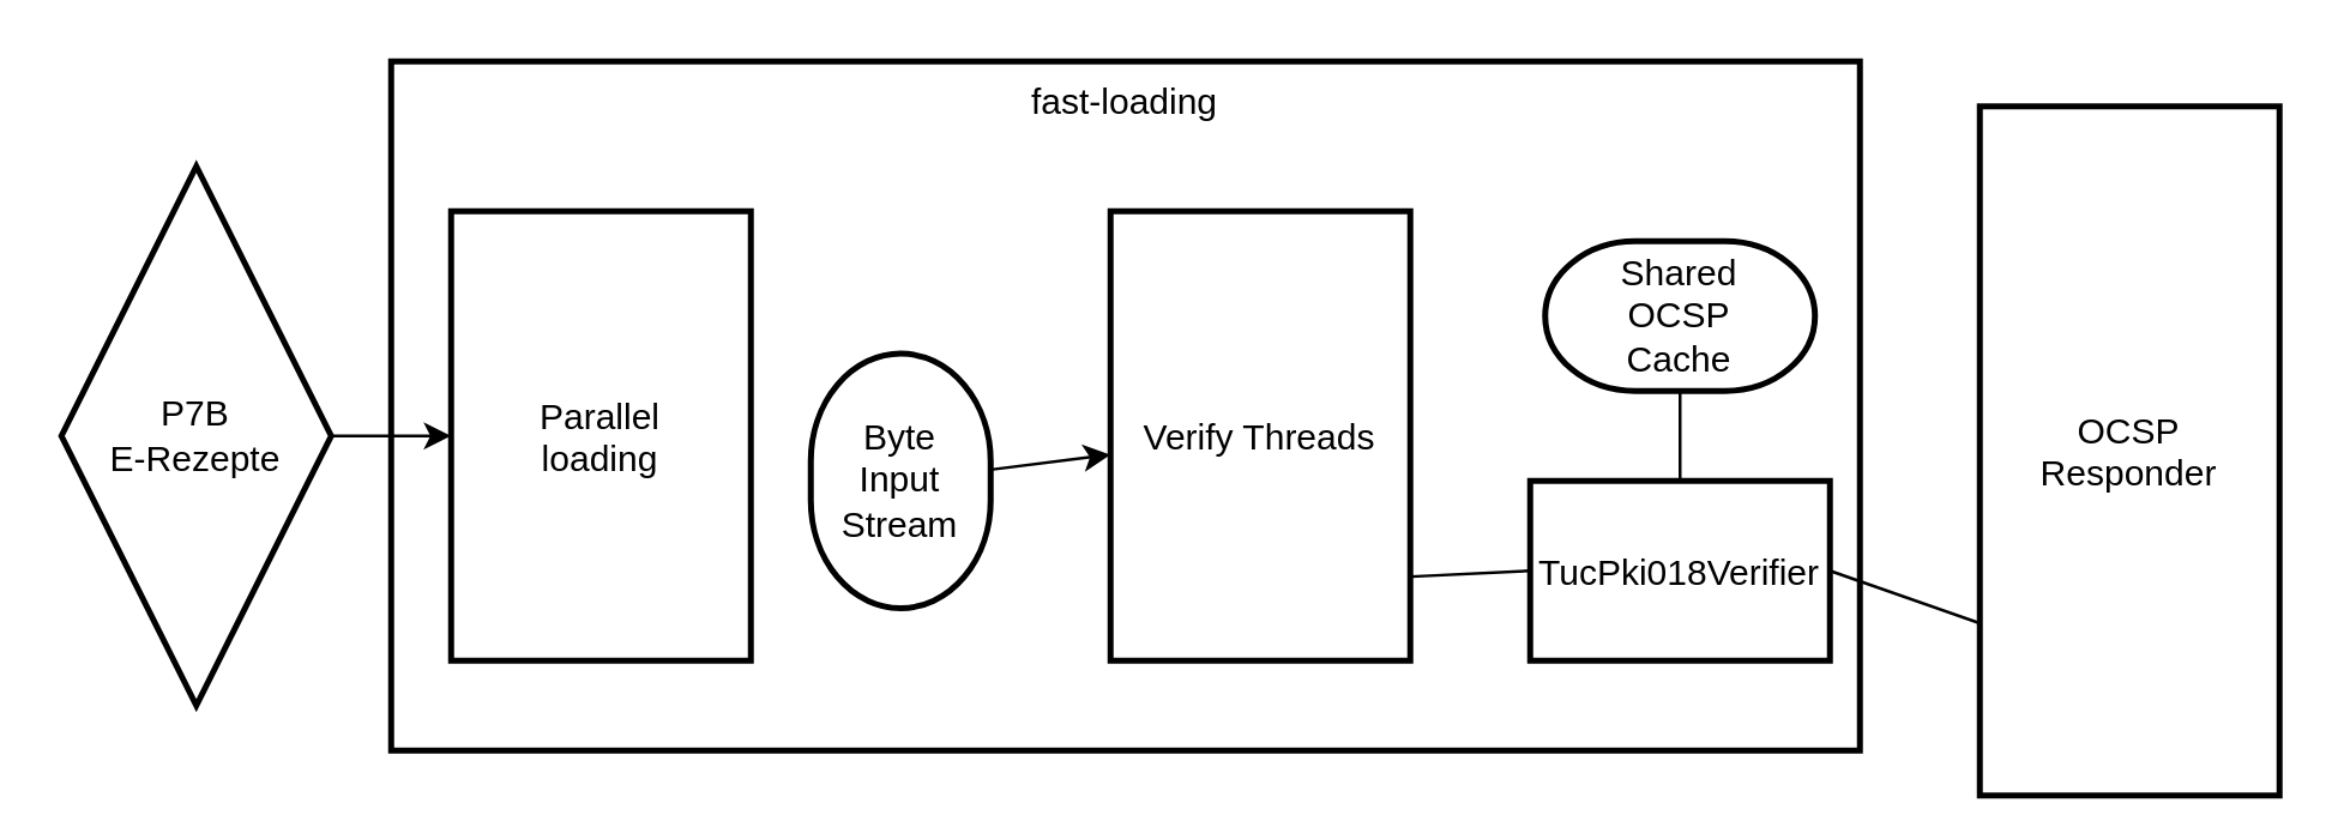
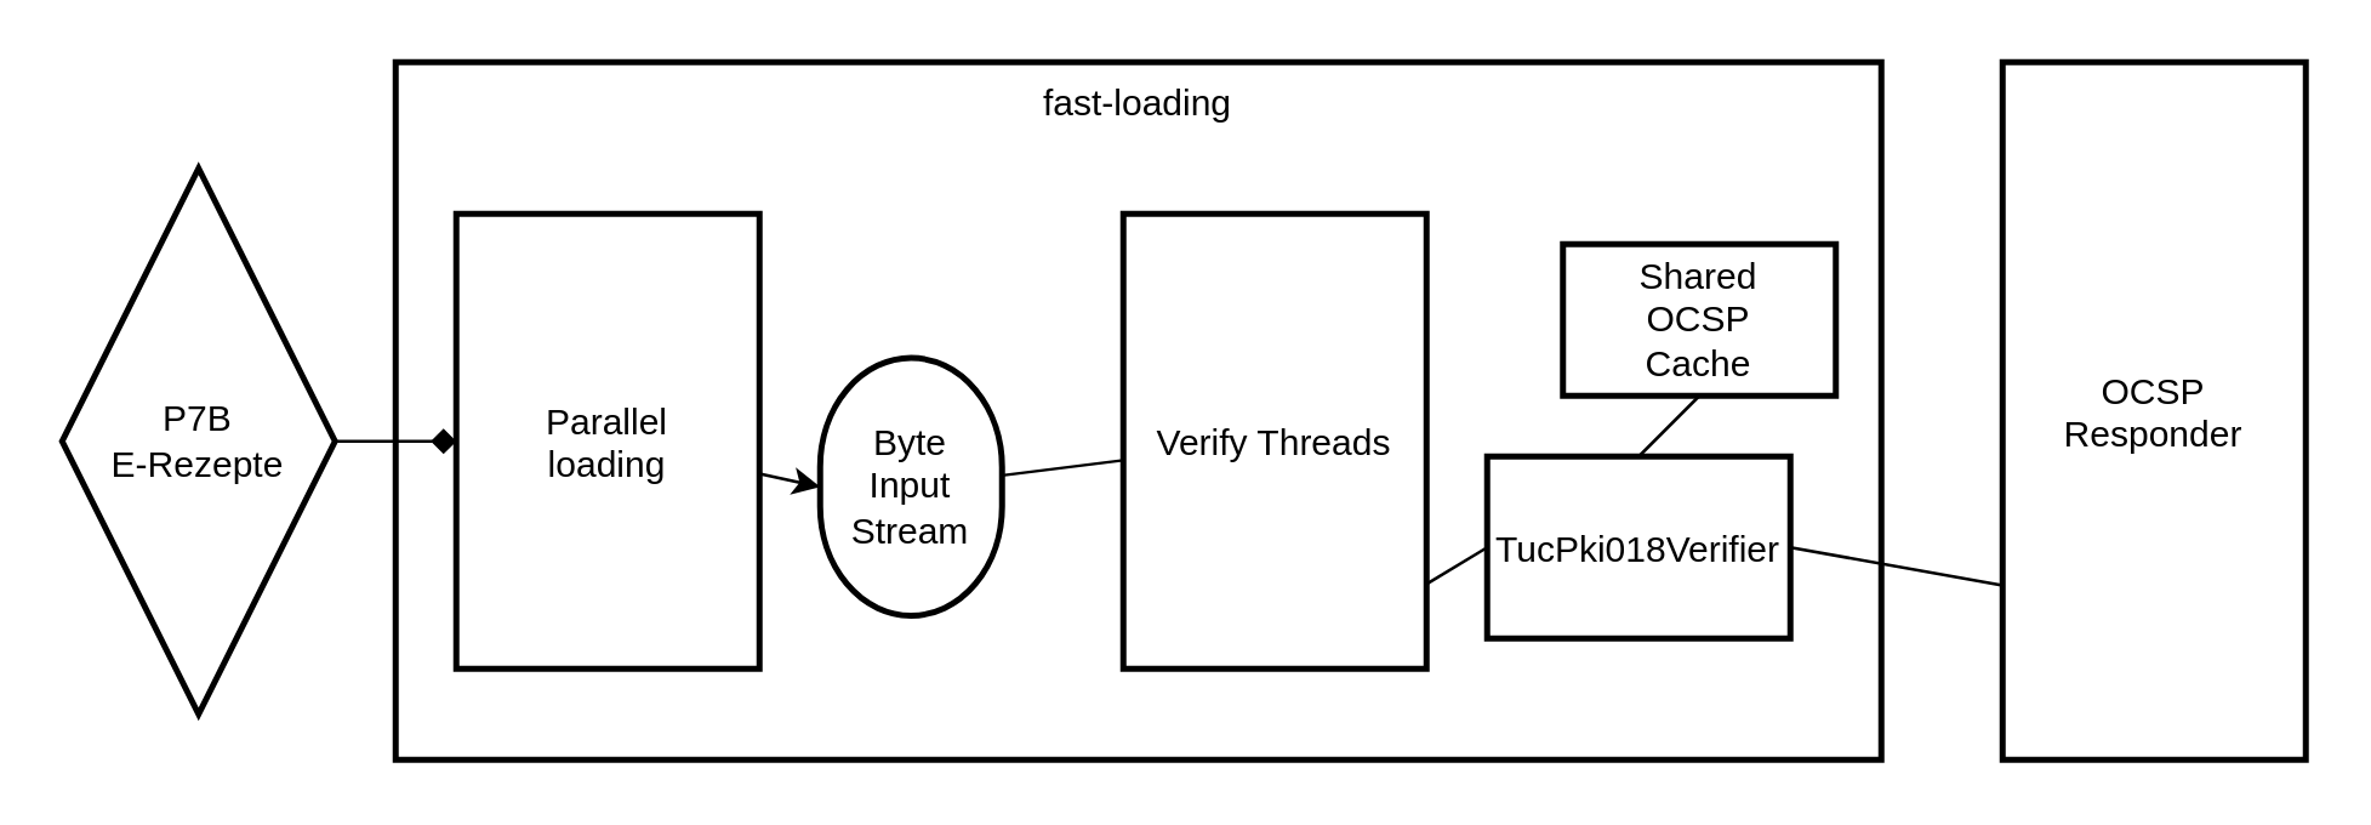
- <mxCell id="12" value="Shared&lt;br&gt;OCSP&lt;br&gt;Cache" style="rounded=1;whiteSpace=wrap;html=1;arcSize=60;strokeWidth=2;" parent="1" vertex="1"><mxGeometry x="515" y="80" width="90" height="50" as="geometry" /></mxCell>
+ <mxCell id="12" value="Shared&lt;br&gt;OCSP&lt;br&gt;Cache" style="whiteSpace=wrap;html=1;arcSize=60;strokeWidth=2;rounded=0;" parent="1" vertex="1"><mxGeometry x="515" y="80" width="90" height="50" as="geometry" /></mxCell>
- <mxCell id="6" style="edgeStyle=none;html=1;entryX=0;entryY=0.5;entryDx=0;entryDy=0;" parent="1" source="7" target="5" edge="1"><mxGeometry relative="1" as="geometry" /></mxCell>
+ <mxCell id="6" style="edgeStyle=none;html=1;entryX=0;entryY=0.5;entryDx=0;entryDy=0;endArrow=diamond;" parent="1" source="7" target="5" edge="1"><mxGeometry relative="1" as="geometry" /></mxCell>
- <mxCell id="14" value="OCSP&#10;Responder" style="shape=agent;offsetSize=8;strokeWidth=2;" parent="1" vertex="1"><mxGeometry x="660" y="35" width="100" height="230" as="geometry" /></mxCell>
+ <mxCell id="14" value="OCSP&#10;Responder" style="shape=agent;offsetSize=8;strokeWidth=2;" parent="1" vertex="1"><mxGeometry x="660" y="20" width="100" height="230" as="geometry" /></mxCell>
- <mxCell id="8" style="edgeStyle=none;html=1;" parent="1" source="9" target="3" edge="1"><mxGeometry relative="1" as="geometry" /></mxCell>
+ <mxCell id="8" style="edgeStyle=none;html=1;endArrow=none;" parent="1" source="9" target="3" edge="1"><mxGeometry relative="1" as="geometry" /></mxCell>
+ <mxCell id="4" style="edgeStyle=none;html=1;entryX=0;entryY=0.5;entryDx=0;entryDy=0;" parent="1" source="5" target="9" edge="1"><mxGeometry relative="1" as="geometry" /></mxCell>
- <mxCell id="10" value="TucPki018Verifier" style="shape=agent;offsetSize=8;strokeWidth=2;" parent="1" vertex="1"><mxGeometry x="510" y="160" width="100" height="60" as="geometry" /></mxCell>
+ <mxCell id="10" value="TucPki018Verifier" style="shape=agent;offsetSize=8;strokeWidth=2;" parent="1" vertex="1"><mxGeometry x="490" y="150" width="100" height="60" as="geometry" /></mxCell>
